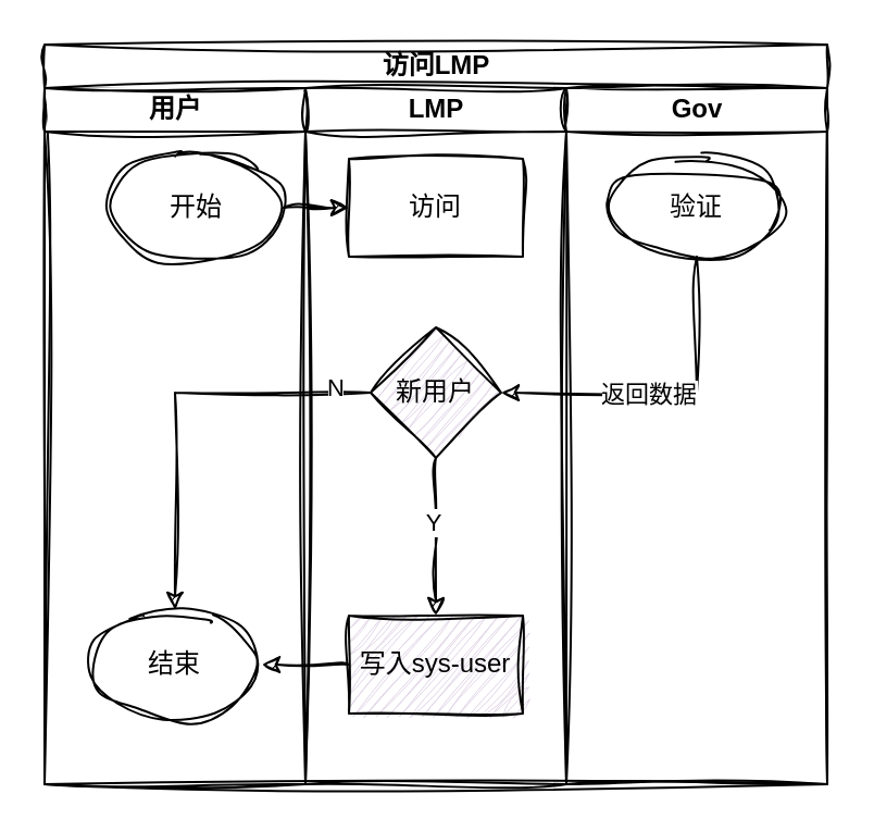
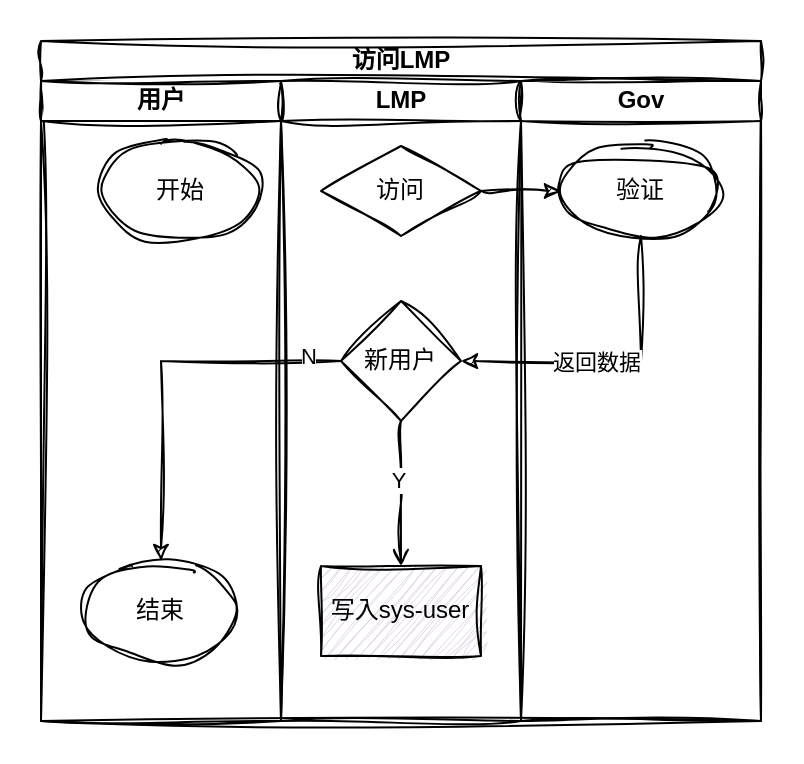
- <mxCell id="14" value="" style="edgeStyle=orthogonalEdgeStyle;rounded=0;orthogonalLoop=1;jettySize=auto;html=1;sketch=1;curveFitting=1;jiggle=2;" edge="1" parent="2" source="4" target="7"><mxGeometry relative="1" as="geometry" /></mxCell>
- <mxCell id="7" value="访问" style="whiteSpace=wrap;html=1;sketch=1;curveFitting=1;jiggle=2;" vertex="1" parent="6"><mxGeometry x="20" y="32.5" width="80" height="45" as="geometry" /></mxCell>
+ <mxCell id="7" value="访问" style="rhombus;whiteSpace=wrap;html=1;sketch=1;curveFitting=1;jiggle=2;" vertex="1" parent="6"><mxGeometry x="20" y="32.5" width="80" height="45" as="geometry" /></mxCell>
+ <mxCell id="15" value="" style="edgeStyle=orthogonalEdgeStyle;rounded=0;orthogonalLoop=1;jettySize=auto;html=1;sketch=1;curveFitting=1;jiggle=2;" edge="1" parent="2" source="7" target="13"><mxGeometry relative="1" as="geometry" /></mxCell>
- <mxCell id="10" value="新用户" style="rhombus;whiteSpace=wrap;html=1;sketch=1;curveFitting=1;jiggle=2;fillColor=#e1d5e7;" vertex="1" parent="6"><mxGeometry x="30.0" y="110" width="60" height="60" as="geometry" /></mxCell>
+ <mxCell id="10" value="新用户" style="rhombus;whiteSpace=wrap;html=1;sketch=1;curveFitting=1;jiggle=2;" vertex="1" parent="6"><mxGeometry x="30.0" y="110" width="60" height="60" as="geometry" /></mxCell>
- <mxCell id="8" value="" style="edgeStyle=orthogonalEdgeStyle;rounded=0;orthogonalLoop=1;jettySize=auto;html=1;sketch=1;curveFitting=1;jiggle=2;" edge="1" parent="6" source="10" target="11"><mxGeometry relative="1" as="geometry"><Array as="points"><mxPoint x="60" y="200" /><mxPoint x="60" y="200" /></Array></mxGeometry></mxCell>
+ <mxCell id="8" value="" style="edgeStyle=orthogonalEdgeStyle;rounded=0;orthogonalLoop=1;jettySize=auto;html=1;sketch=1;curveFitting=1;jiggle=2;endArrow=open;" edge="1" parent="6" source="10" target="11"><mxGeometry relative="1" as="geometry"><Array as="points"><mxPoint x="60" y="200" /><mxPoint x="60" y="200" /></Array></mxGeometry></mxCell>
- <mxCell id="20" value="" style="edgeStyle=orthogonalEdgeStyle;rounded=0;orthogonalLoop=1;jettySize=auto;html=1;sketch=1;curveFitting=1;jiggle=2;" edge="1" parent="2" source="11" target="5"><mxGeometry relative="1" as="geometry" /></mxCell>
